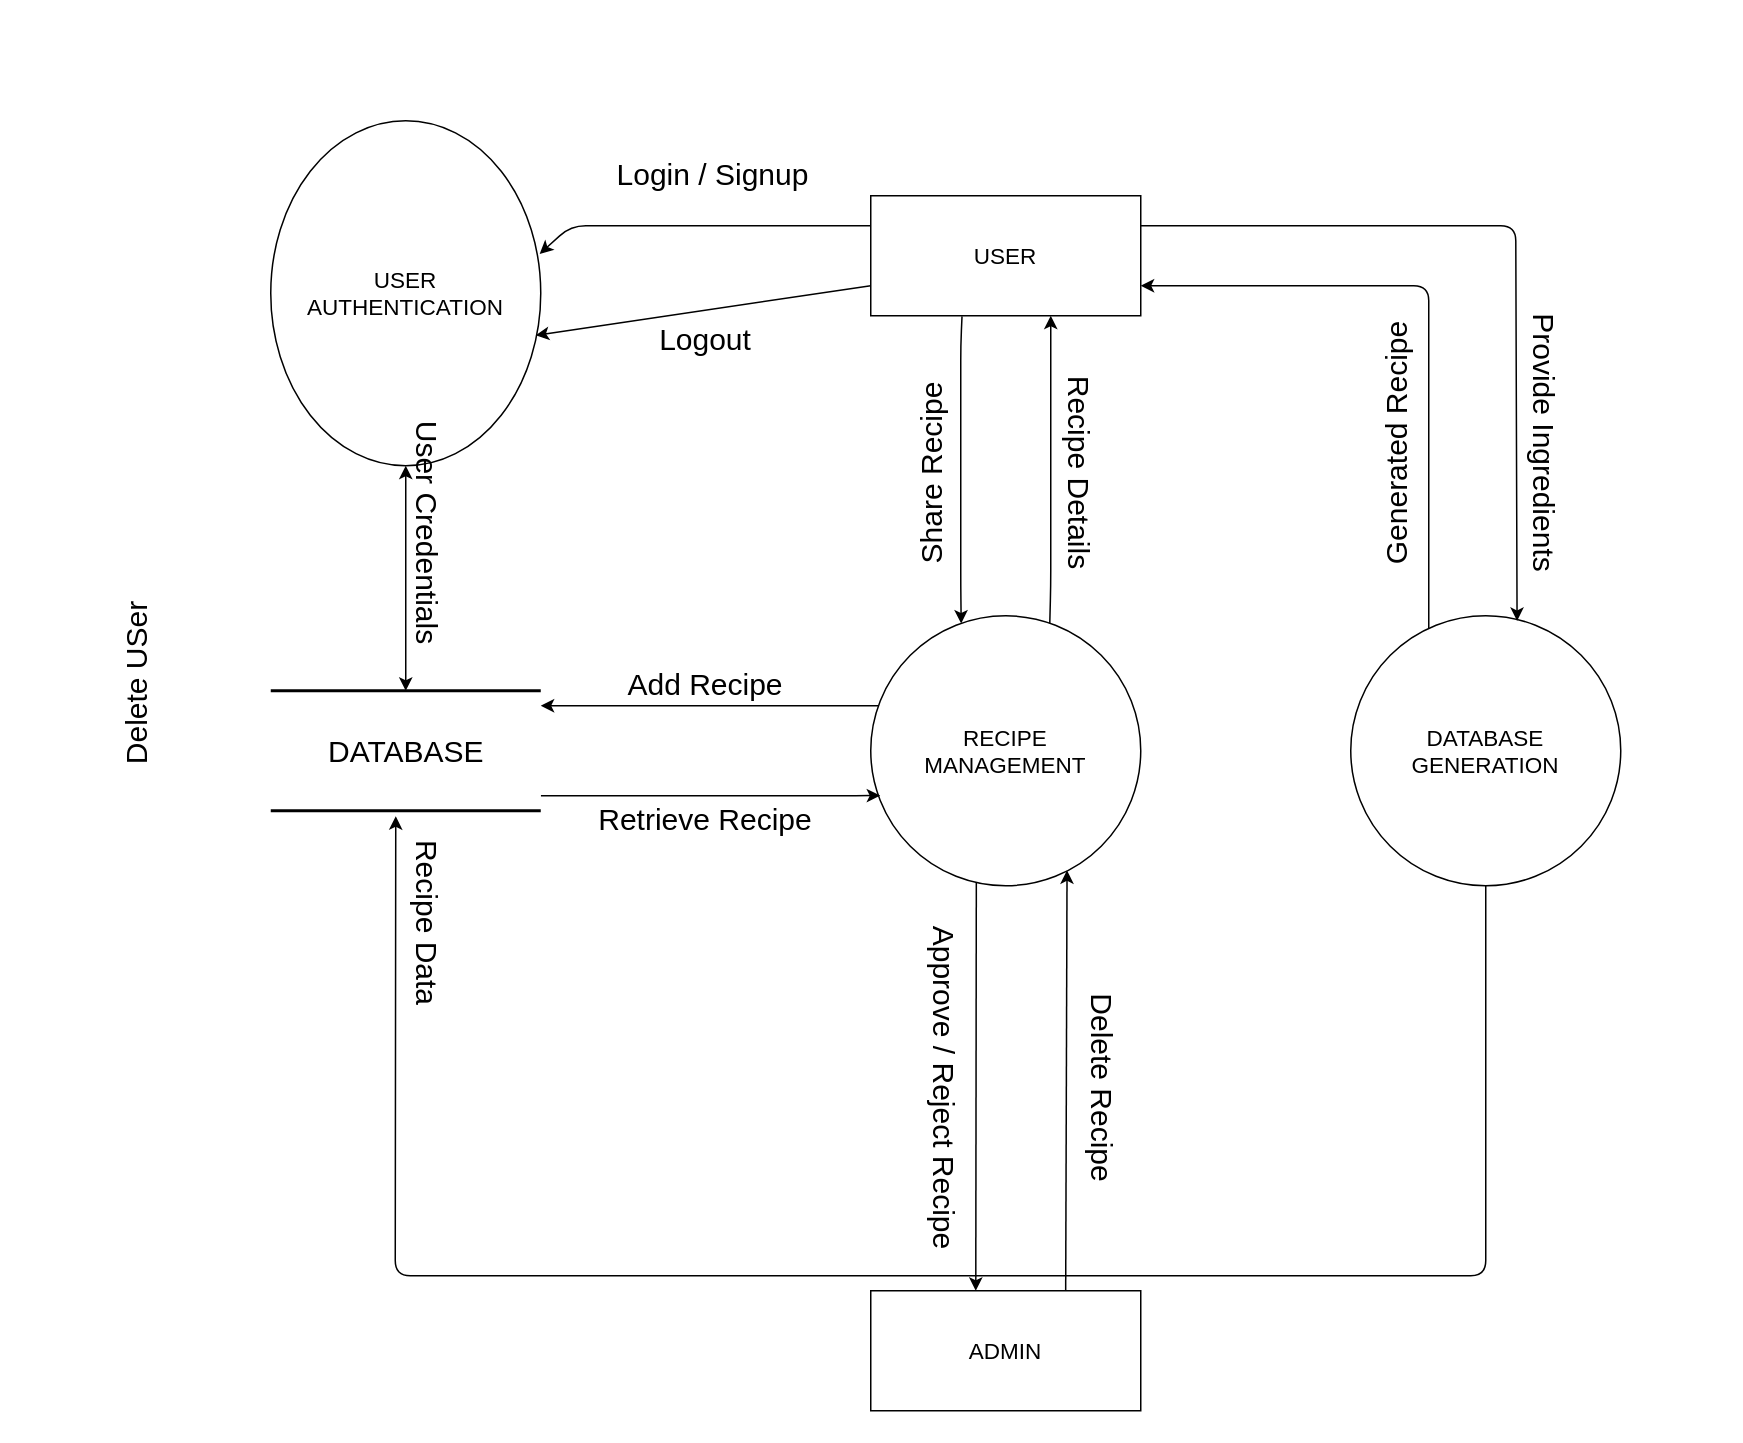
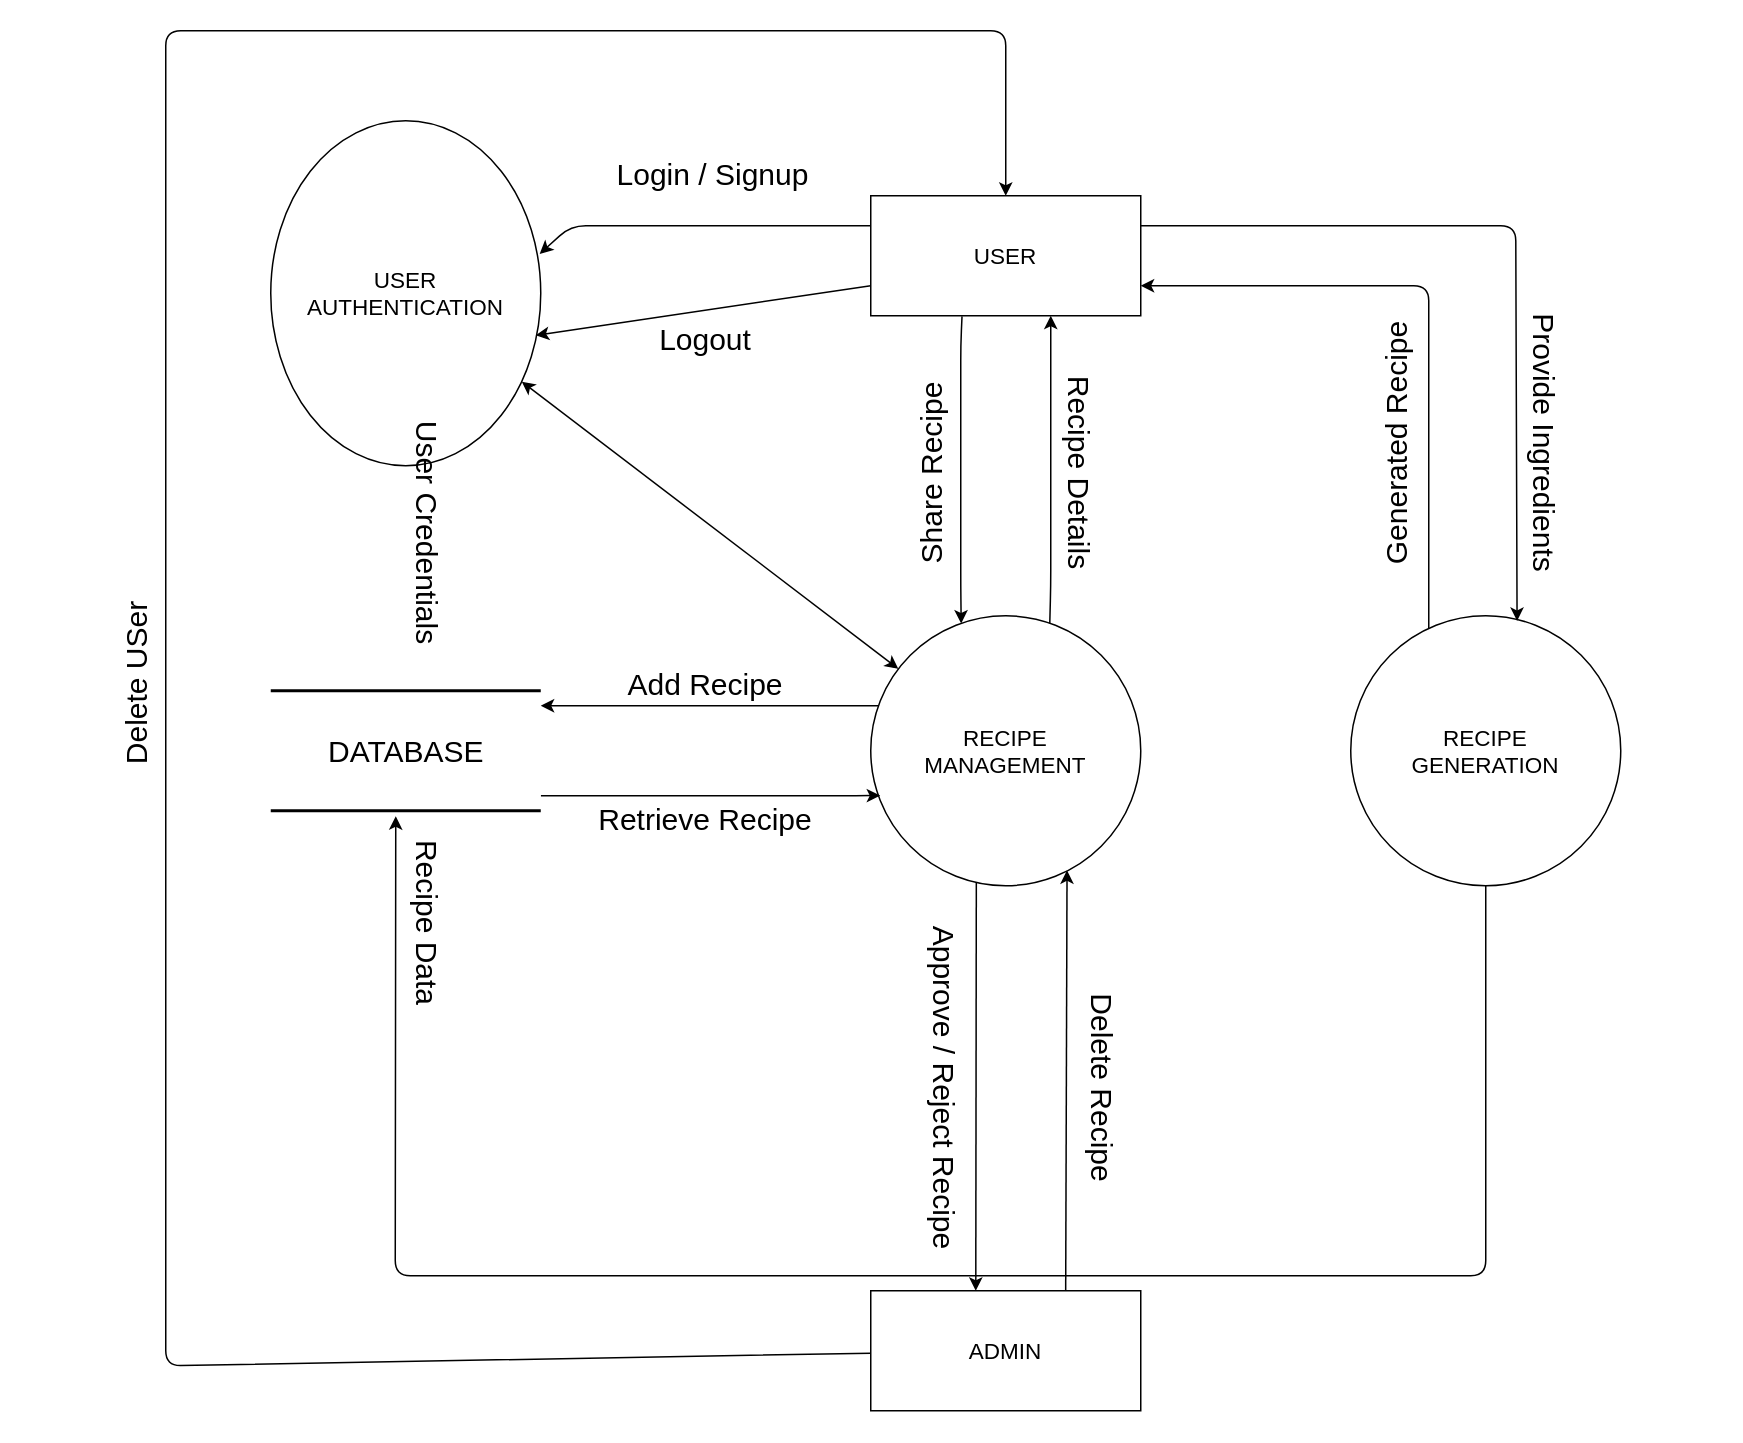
+ <mxCell id="10" style="edgeStyle=none;html=1;entryX=0.5;entryY=0;entryDx=0;entryDy=0;fontFamily=Helvetica;fontSize=20;startArrow=none;startFill=0;endArrow=classic;endFill=1;" edge="1" parent="1" source="11" target="15"><mxGeometry relative="1" as="geometry"><Array as="points"><mxPoint x="110" y="910" /><mxPoint x="110" y="20" /><mxPoint x="670" y="20" /></Array></mxGeometry></mxCell>
- <mxCell id="19" style="edgeStyle=none;html=1;fontFamily=Helvetica;fontSize=20;startArrow=classic;startFill=1;endArrow=classic;endFill=1;" edge="1" parent="1" source="20" target="17"><mxGeometry relative="1" as="geometry" /></mxCell>
+ <mxCell id="19" style="edgeStyle=none;html=1;fontFamily=Helvetica;fontSize=20;startArrow=classic;startFill=1;endArrow=classic;endFill=1;" edge="1" parent="1" source="20" target="5"><mxGeometry relative="1" as="geometry" /></mxCell>
- <mxCell id="8" value="&lt;span style=&quot;font-size: 15px;&quot;&gt;DATABASE&lt;br&gt;GENERATION&lt;br&gt;&lt;/span&gt;" style="ellipse;whiteSpace=wrap;html=1;" vertex="1" parent="1"><mxGeometry x="900" y="410" width="180" height="180" as="geometry" /></mxCell>
+ <mxCell id="8" value="&lt;span style=&quot;font-size: 15px;&quot;&gt;RECIPE&lt;br&gt;GENERATION&lt;br&gt;&lt;/span&gt;" style="ellipse;whiteSpace=wrap;html=1;" vertex="1" parent="1"><mxGeometry x="900" y="410" width="180" height="180" as="geometry" /></mxCell>
